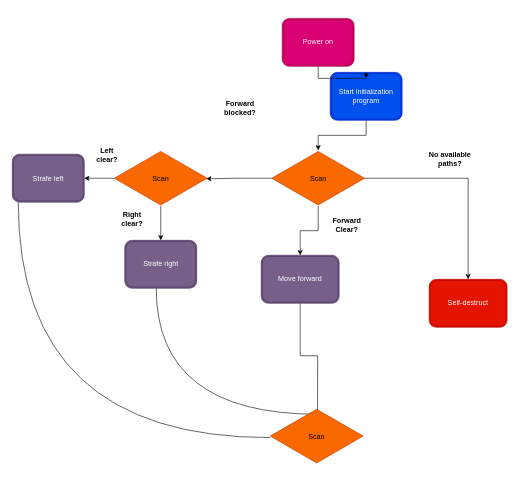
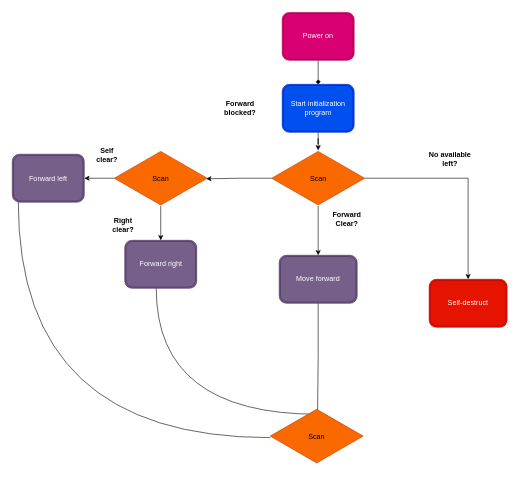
- <mxCell id="7" value="Power on" style="shape=ext;double=1;rounded=1;whiteSpace=wrap;html=1;fillColor=#d80073;strokeColor=#A50040;fontColor=#ffffff;" parent="1" vertex="1"><mxGeometry x="470" y="30" width="120" height="80" as="geometry" /></mxCell>
+ <mxCell id="7" value="Power on" style="shape=ext;double=1;rounded=1;whiteSpace=wrap;html=1;fillColor=#d80073;strokeColor=#A50040;fontColor=#ffffff;" parent="1" vertex="1"><mxGeometry x="470" y="20" width="120" height="80" as="geometry" /></mxCell>
- <mxCell id="5" value="Start initialization program" style="shape=ext;double=1;rounded=1;whiteSpace=wrap;html=1;fillColor=#0050ef;fontColor=#ffffff;strokeColor=#001DBC;" parent="1" vertex="1"><mxGeometry x="550" y="120" width="120" height="80" as="geometry" /></mxCell>
+ <mxCell id="5" value="Start initialization program" style="shape=ext;double=1;rounded=1;whiteSpace=wrap;html=1;fillColor=#0050ef;fontColor=#ffffff;strokeColor=#001DBC;" parent="1" vertex="1"><mxGeometry x="470" y="140" width="120" height="80" as="geometry" /></mxCell>
- <mxCell id="23" value="Left clear?" style="text;html=1;strokeColor=none;fillColor=none;align=center;verticalAlign=middle;whiteSpace=wrap;rounded=0;fontStyle=1" parent="1" vertex="1"><mxGeometry x="147.5" y="243.25" width="60" height="30" as="geometry" /></mxCell>
+ <mxCell id="23" value="Self clear?" style="text;html=1;strokeColor=none;fillColor=none;align=center;verticalAlign=middle;whiteSpace=wrap;rounded=0;fontStyle=1" parent="1" vertex="1"><mxGeometry x="147.5" y="243.25" width="60" height="30" as="geometry" /></mxCell>
- <mxCell id="22" value="No available paths?" style="text;html=1;strokeColor=none;fillColor=none;align=center;verticalAlign=middle;whiteSpace=wrap;rounded=0;fontStyle=1" parent="1" vertex="1"><mxGeometry x="700" y="243.25" width="100" height="43.5" as="geometry" /></mxCell>
+ <mxCell id="22" value="No available left?" style="text;html=1;strokeColor=none;fillColor=none;align=center;verticalAlign=middle;whiteSpace=wrap;rounded=0;fontStyle=1" parent="1" vertex="1"><mxGeometry x="700" y="243.25" width="100" height="43.5" as="geometry" /></mxCell>
- <mxCell id="3" value="Strafe left" style="shape=ext;double=1;rounded=1;whiteSpace=wrap;html=1;fillColor=#76608a;fontColor=#ffffff;strokeColor=#432D57;" parent="1" vertex="1"><mxGeometry x="20" y="256.5" width="120" height="80" as="geometry" /></mxCell>
+ <mxCell id="3" value="Forward left" style="shape=ext;double=1;rounded=1;whiteSpace=wrap;html=1;fillColor=#76608a;fontColor=#ffffff;strokeColor=#432D57;" parent="1" vertex="1"><mxGeometry x="20" y="256.5" width="120" height="80" as="geometry" /></mxCell>
- <mxCell id="24" value="Right clear?" style="text;html=1;strokeColor=none;fillColor=none;align=center;verticalAlign=middle;whiteSpace=wrap;rounded=0;fontStyle=1" parent="1" vertex="1"><mxGeometry x="190" y="350" width="60" height="30" as="geometry" /></mxCell>
+ <mxCell id="24" value="Right clear?" style="text;html=1;strokeColor=none;fillColor=none;align=center;verticalAlign=middle;whiteSpace=wrap;rounded=0;fontStyle=1" parent="1" vertex="1"><mxGeometry x="175" y="360" width="60" height="30" as="geometry" /></mxCell>
- <mxCell id="20" value="Forward Clear?" style="text;html=1;strokeColor=none;fillColor=none;align=center;verticalAlign=middle;whiteSpace=wrap;rounded=0;fontStyle=1" parent="1" vertex="1"><mxGeometry x="547.5" y="360" width="60" height="30" as="geometry" /></mxCell>
+ <mxCell id="20" value="Forward Clear?" style="text;html=1;strokeColor=none;fillColor=none;align=center;verticalAlign=middle;whiteSpace=wrap;rounded=0;fontStyle=1" parent="1" vertex="1"><mxGeometry x="547.5" y="350" width="60" height="30" as="geometry" /></mxCell>
- <mxCell id="15" value="Strafe right" style="shape=ext;double=1;rounded=1;whiteSpace=wrap;html=1;fillColor=#76608a;fontColor=#ffffff;strokeColor=#432D57;" parent="1" vertex="1"><mxGeometry x="207.5" y="400" width="120" height="80" as="geometry" /></mxCell>
+ <mxCell id="15" value="Forward right" style="shape=ext;double=1;rounded=1;whiteSpace=wrap;html=1;fillColor=#76608a;fontColor=#ffffff;strokeColor=#432D57;" parent="1" vertex="1"><mxGeometry x="207.5" y="400" width="120" height="80" as="geometry" /></mxCell>
- <mxCell id="13" value="Move forward" style="shape=ext;double=1;rounded=1;whiteSpace=wrap;html=1;fillColor=#76608a;fontColor=#ffffff;strokeColor=#432D57;" parent="1" vertex="1"><mxGeometry x="435" y="425" width="130" height="80" as="geometry" /></mxCell>
+ <mxCell id="13" value="Move forward" style="shape=ext;double=1;rounded=1;whiteSpace=wrap;html=1;fillColor=#76608a;fontColor=#ffffff;strokeColor=#432D57;" parent="1" vertex="1"><mxGeometry x="465" y="425" width="130" height="80" as="geometry" /></mxCell>
